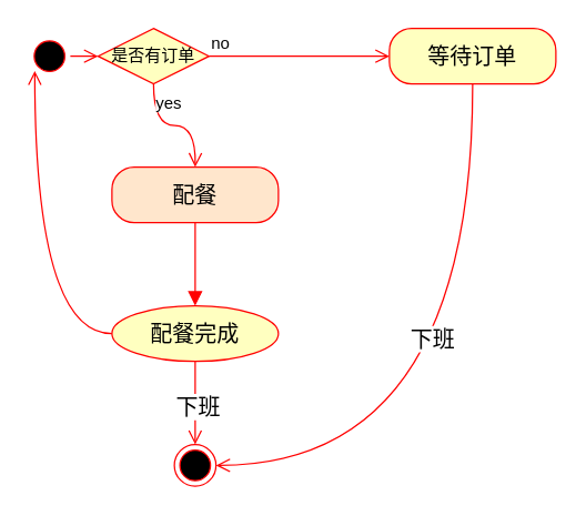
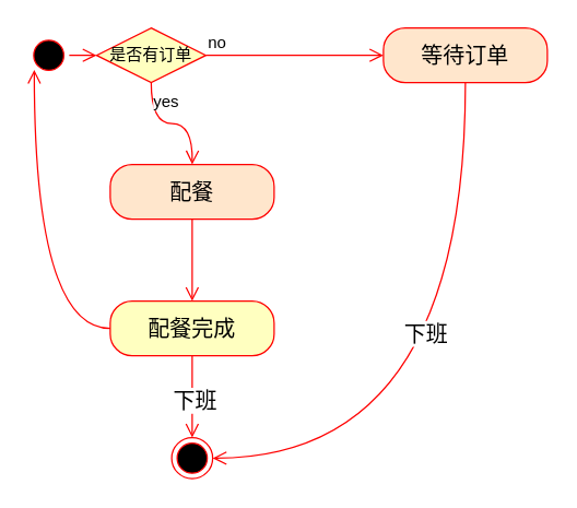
- <mxCell id="9" value="等待订单" style="rounded=1;whiteSpace=wrap;html=1;arcSize=40;fontColor=#000000;fillColor=#ffffc0;strokeColor=#ff0000;fontSize=16;" vertex="1" parent="1"><mxGeometry x="280" y="20" width="120" height="40" as="geometry" /></mxCell>
+ <mxCell id="9" value="等待订单" style="rounded=1;whiteSpace=wrap;html=1;arcSize=40;fontColor=#000000;fillColor=#ffe6cc;strokeColor=#ff0000;fontSize=16;" vertex="1" parent="1"><mxGeometry x="280" y="20" width="120" height="40" as="geometry" /></mxCell>
- <mxCell id="4" value="" style="edgeStyle=orthogonalEdgeStyle;html=1;verticalAlign=bottom;endArrow=block;endSize=8;strokeColor=#ff0000;rounded=0;fontSize=12;curved=1;entryX=0.5;entryY=0;entryDx=0;entryDy=0;" edge="1" source="3" parent="1" target="10"><mxGeometry relative="1" as="geometry"><mxPoint x="370" y="400" as="targetPoint" /></mxGeometry></mxCell>
+ <mxCell id="4" value="" style="edgeStyle=orthogonalEdgeStyle;html=1;verticalAlign=bottom;endArrow=open;endSize=8;strokeColor=#ff0000;rounded=0;fontSize=12;curved=1;entryX=0.5;entryY=0;entryDx=0;entryDy=0;" edge="1" source="3" parent="1" target="10"><mxGeometry relative="1" as="geometry"><mxPoint x="370" y="400" as="targetPoint" /></mxGeometry></mxCell>
- <mxCell id="10" value="配餐完成" style="ellipse;whiteSpace=wrap;html=1;arcSize=40;fontColor=#000000;fillColor=#ffffc0;strokeColor=#ff0000;fontSize=16;" vertex="1" parent="1"><mxGeometry x="80" y="220" width="120" height="40" as="geometry" /></mxCell>
+ <mxCell id="10" value="配餐完成" style="rounded=1;whiteSpace=wrap;html=1;arcSize=40;fontColor=#000000;fillColor=#ffffc0;strokeColor=#ff0000;fontSize=16;" vertex="1" parent="1"><mxGeometry x="80" y="220" width="120" height="40" as="geometry" /></mxCell>
